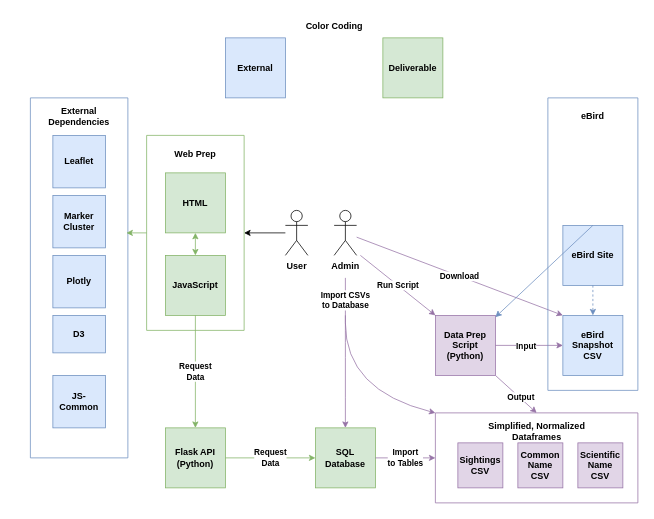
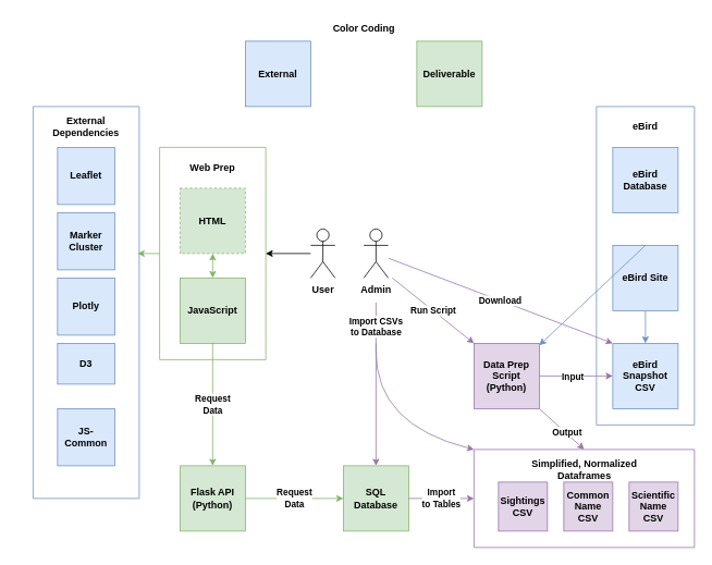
+ <mxCell id="33" value="eBird Database" style="whiteSpace=wrap;html=1;aspect=fixed;fillColor=#dae8fc;strokeColor=#6c8ebf;fontStyle=1" vertex="1" parent="31"><mxGeometry x="20" y="50" width="80" height="80" as="geometry" /></mxCell>
- <mxCell id="15" value="HTML" style="whiteSpace=wrap;html=1;aspect=fixed;fillColor=#d5e8d4;strokeColor=#82b366;fontStyle=1" vertex="1" parent="14"><mxGeometry x="25" y="50" width="80" height="80" as="geometry" /></mxCell>
+ <mxCell id="15" value="HTML" style="whiteSpace=wrap;html=1;aspect=fixed;fillColor=#d5e8d4;strokeColor=#82b366;fontStyle=1;dashed=1;" vertex="1" parent="14"><mxGeometry x="25" y="50" width="80" height="80" as="geometry" /></mxCell>
- <mxCell id="37" value="" style="endArrow=classic;html=1;rounded=0;exitX=0.5;exitY=1;exitDx=0;exitDy=0;entryX=0.5;entryY=0;entryDx=0;entryDy=0;fillColor=#dae8fc;strokeColor=#6c8ebf;fontStyle=1;dashed=1;" edge="1" parent="31" source="32" target="36"><mxGeometry width="50" height="50" relative="1" as="geometry"><mxPoint x="-40.938" y="340" as="sourcePoint" /><mxPoint x="60" y="280" as="targetPoint" /></mxGeometry></mxCell>
+ <mxCell id="37" value="" style="endArrow=classic;html=1;rounded=0;exitX=0.5;exitY=1;exitDx=0;exitDy=0;entryX=0.5;entryY=0;entryDx=0;entryDy=0;fillColor=#dae8fc;strokeColor=#6c8ebf;fontStyle=1" edge="1" parent="31" source="32" target="36"><mxGeometry width="50" height="50" relative="1" as="geometry"><mxPoint x="-40.938" y="340" as="sourcePoint" /><mxPoint x="60" y="280" as="targetPoint" /></mxGeometry></mxCell>
